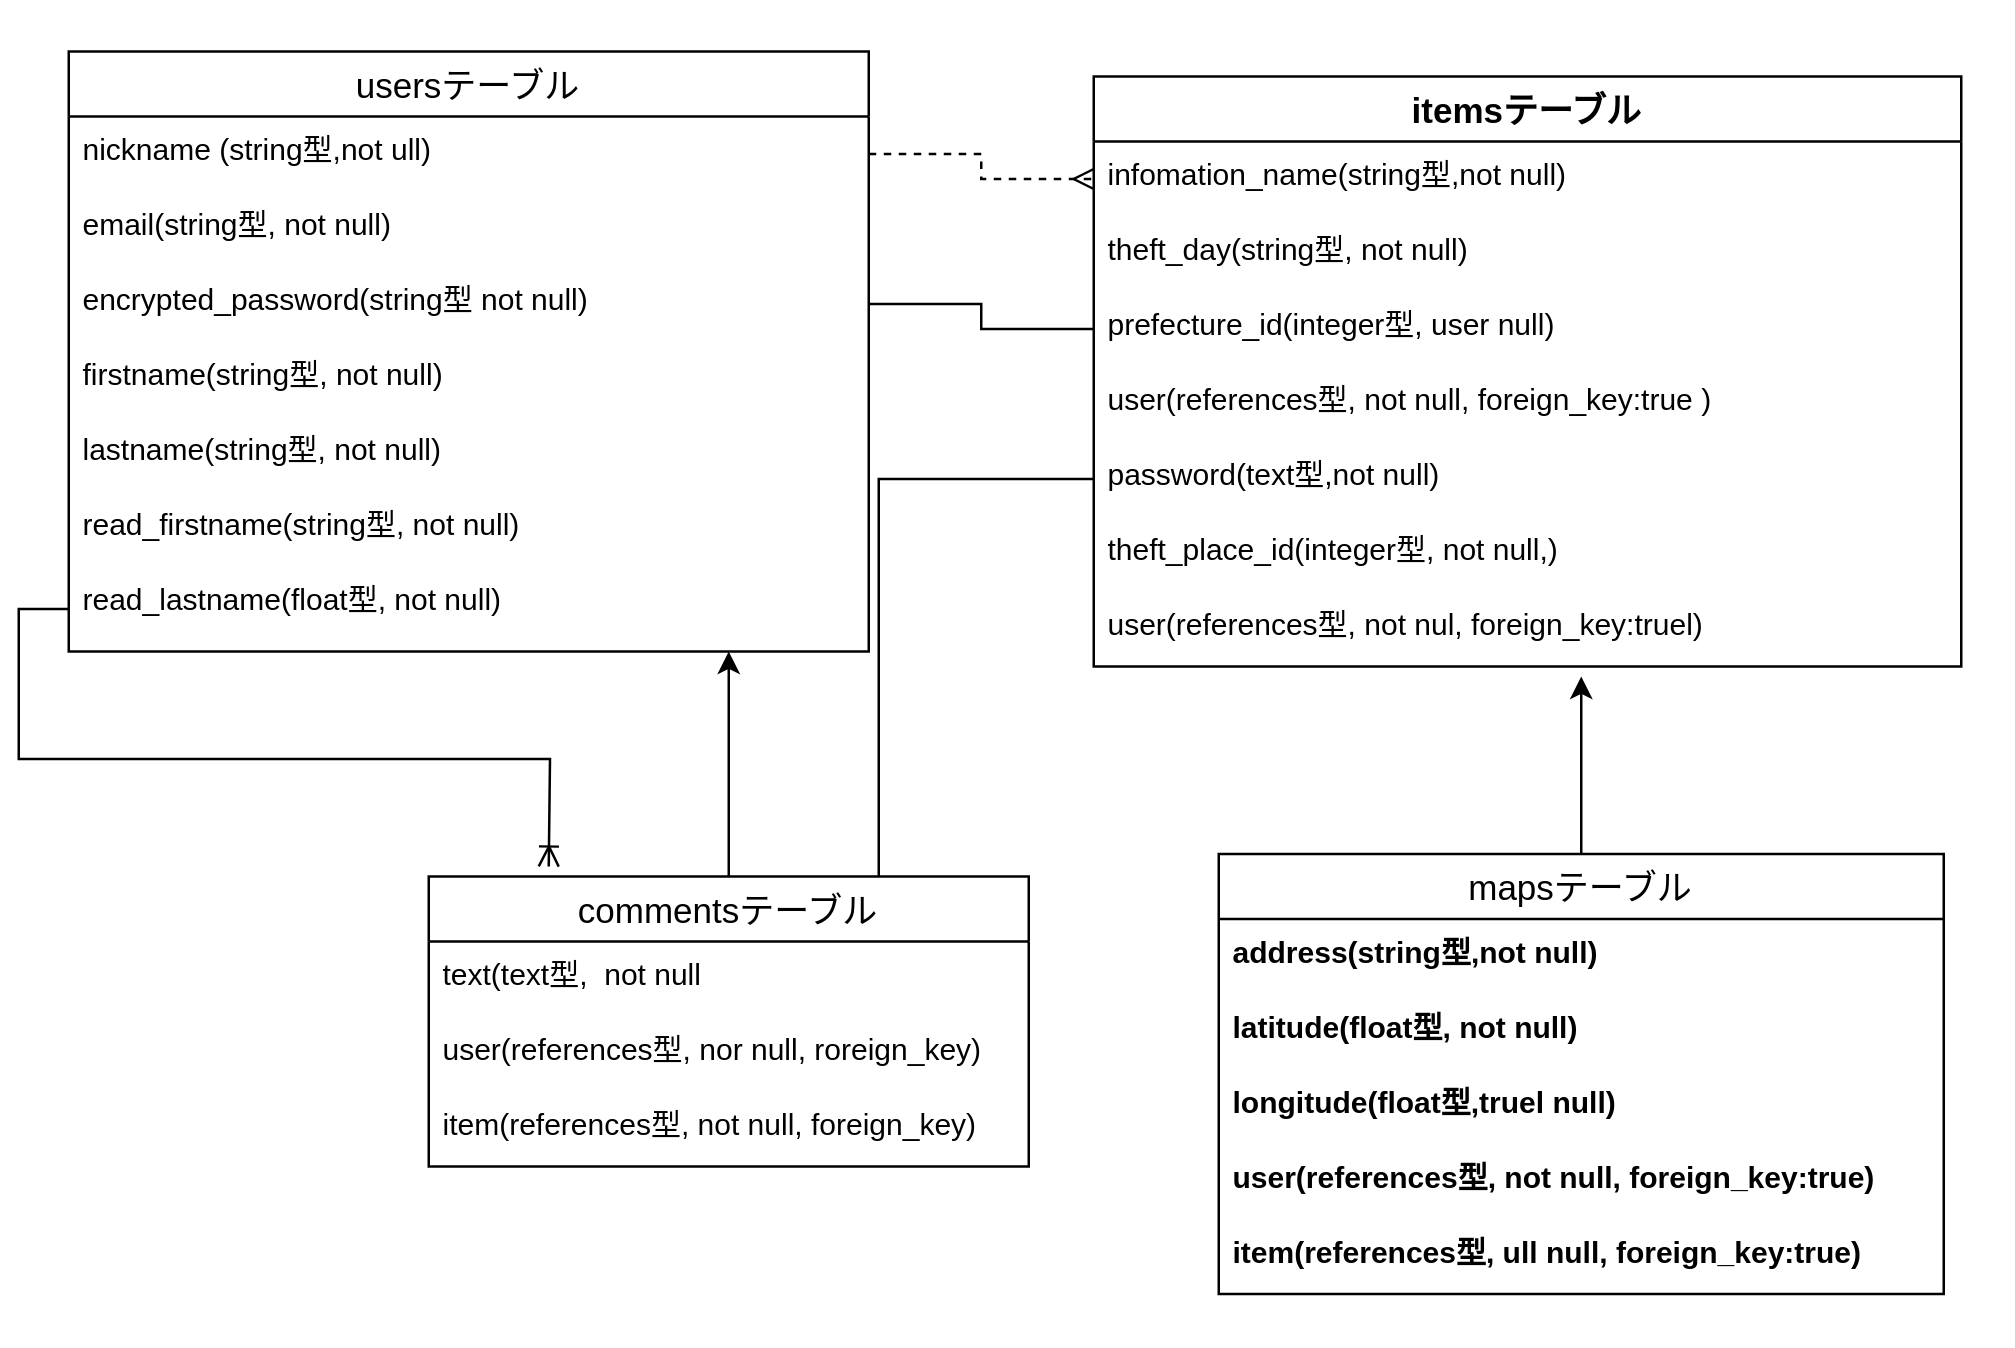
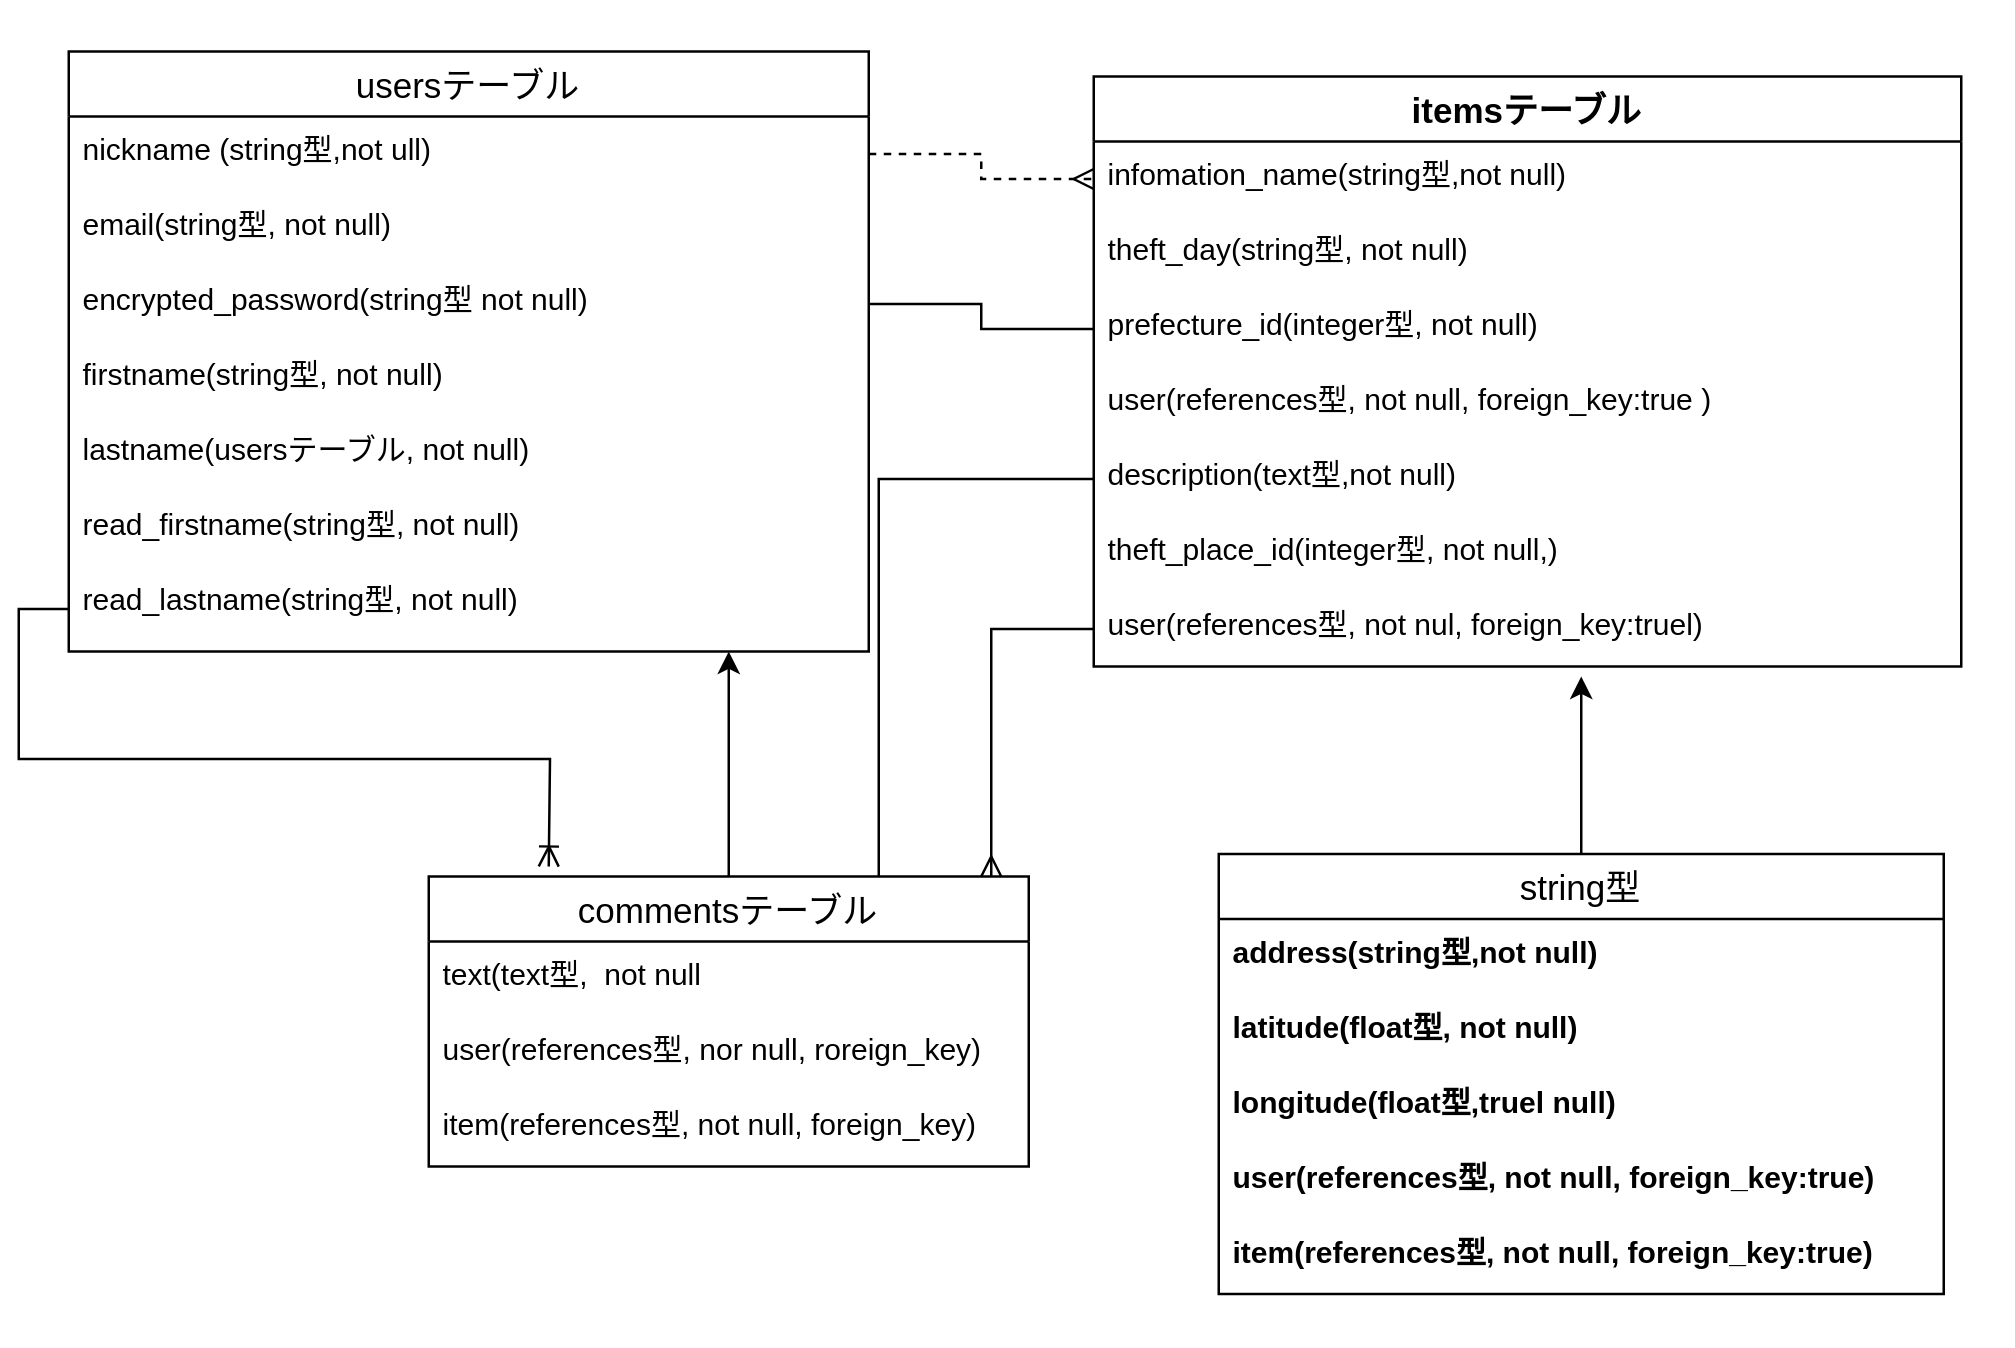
- <mxCell id="13" value="prefecture_id(integer型, user null)" style="text;strokeColor=none;fillColor=none;spacingLeft=4;spacingRight=4;overflow=hidden;rotatable=0;points=[[0,0.5],[1,0.5]];portConstraint=eastwest;fontSize=12;" parent="10" vertex="1"><mxGeometry y="86" width="347" height="30" as="geometry" /></mxCell>
+ <mxCell id="13" value="prefecture_id(integer型, not null)" style="text;strokeColor=none;fillColor=none;spacingLeft=4;spacingRight=4;overflow=hidden;rotatable=0;points=[[0,0.5],[1,0.5]];portConstraint=eastwest;fontSize=12;" parent="10" vertex="1"><mxGeometry y="86" width="347" height="30" as="geometry" /></mxCell>
- <mxCell id="7" value="lastname(string型, not null)" style="text;strokeColor=none;fillColor=none;spacingLeft=4;spacingRight=4;overflow=hidden;rotatable=0;points=[[0,0.5],[1,0.5]];portConstraint=eastwest;fontSize=12;" parent="2" vertex="1"><mxGeometry y="146" width="320" height="30" as="geometry" /></mxCell>
+ <mxCell id="7" value="lastname(usersテーブル, not null)" style="text;strokeColor=none;fillColor=none;spacingLeft=4;spacingRight=4;overflow=hidden;rotatable=0;points=[[0,0.5],[1,0.5]];portConstraint=eastwest;fontSize=12;" parent="2" vertex="1"><mxGeometry y="146" width="320" height="30" as="geometry" /></mxCell>
- <mxCell id="15" value="password(text型,not null)" style="text;strokeColor=none;fillColor=none;spacingLeft=4;spacingRight=4;overflow=hidden;rotatable=0;points=[[0,0.5],[1,0.5]];portConstraint=eastwest;fontSize=12;" parent="10" vertex="1"><mxGeometry y="146" width="347" height="30" as="geometry" /></mxCell>
+ <mxCell id="15" value="description(text型,not null)" style="text;strokeColor=none;fillColor=none;spacingLeft=4;spacingRight=4;overflow=hidden;rotatable=0;points=[[0,0.5],[1,0.5]];portConstraint=eastwest;fontSize=12;" parent="10" vertex="1"><mxGeometry y="146" width="347" height="30" as="geometry" /></mxCell>
- <mxCell id="9" value="read_lastname(float型, not null)" style="text;strokeColor=none;fillColor=none;spacingLeft=4;spacingRight=4;overflow=hidden;rotatable=0;points=[[0,0.5],[1,0.5]];portConstraint=eastwest;fontSize=12;" parent="2" vertex="1"><mxGeometry y="206" width="320" height="34" as="geometry" /></mxCell>
+ <mxCell id="9" value="read_lastname(string型, not null)" style="text;strokeColor=none;fillColor=none;spacingLeft=4;spacingRight=4;overflow=hidden;rotatable=0;points=[[0,0.5],[1,0.5]];portConstraint=eastwest;fontSize=12;" parent="2" vertex="1"><mxGeometry y="206" width="320" height="34" as="geometry" /></mxCell>
+ <mxCell id="36" style="edgeStyle=orthogonalEdgeStyle;rounded=0;orthogonalLoop=1;jettySize=auto;html=1;exitX=0;exitY=0.5;exitDx=0;exitDy=0;endArrow=ERmany;endFill=0;" parent="29" source="17" target="32" edge="1"><mxGeometry relative="1" as="geometry"><Array as="points"><mxPoint x="389" y="251" /></Array></mxGeometry></mxCell>
- <mxCell id="18" value="mapsテーブル" style="swimlane;fontStyle=0;childLayout=stackLayout;horizontal=1;startSize=26;horizontalStack=0;resizeParent=1;resizeParentMax=0;resizeLast=0;collapsible=1;marginBottom=0;align=center;fontSize=14;" parent="1" vertex="1"><mxGeometry x="480" y="341" width="290" height="176" as="geometry" /></mxCell>
+ <mxCell id="18" value="string型" style="swimlane;fontStyle=0;childLayout=stackLayout;horizontal=1;startSize=26;horizontalStack=0;resizeParent=1;resizeParentMax=0;resizeLast=0;collapsible=1;marginBottom=0;align=center;fontSize=14;" parent="1" vertex="1"><mxGeometry x="480" y="341" width="290" height="176" as="geometry" /></mxCell>
- <mxCell id="23" value="item(references型, ull null, foreign_key:true)" style="text;strokeColor=none;fillColor=none;spacingLeft=4;spacingRight=4;overflow=hidden;rotatable=0;points=[[0,0.5],[1,0.5]];portConstraint=eastwest;fontSize=12;fontStyle=1" parent="18" vertex="1"><mxGeometry y="146" width="290" height="30" as="geometry" /></mxCell>
+ <mxCell id="23" value="item(references型, not null, foreign_key:true)" style="text;strokeColor=none;fillColor=none;spacingLeft=4;spacingRight=4;overflow=hidden;rotatable=0;points=[[0,0.5],[1,0.5]];portConstraint=eastwest;fontSize=12;fontStyle=1" parent="18" vertex="1"><mxGeometry y="146" width="290" height="30" as="geometry" /></mxCell>
